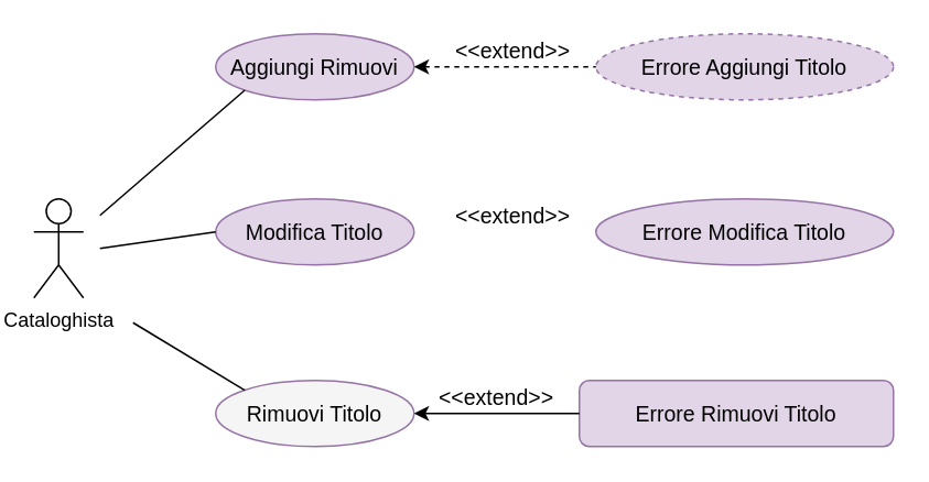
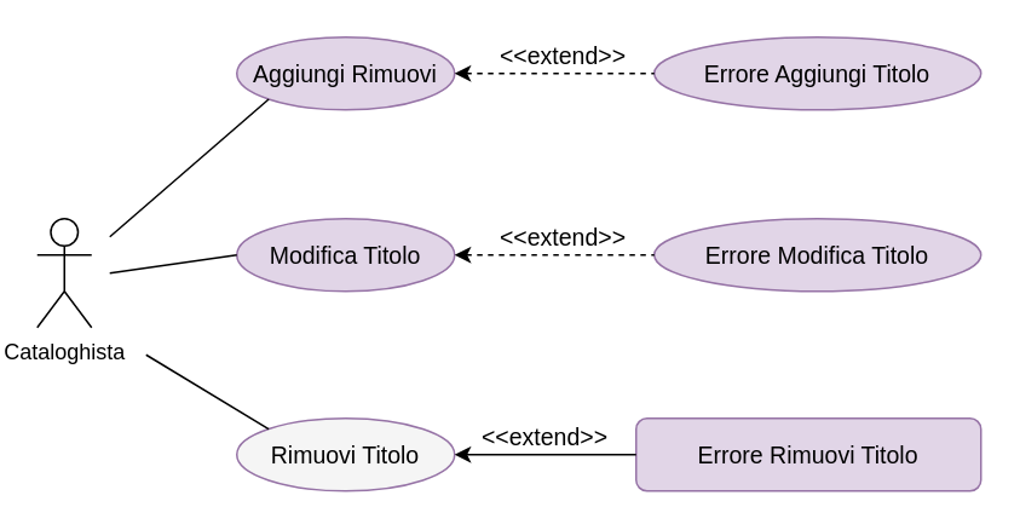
- <mxCell id="7" value="&lt;font style=&quot;font-size: 13px&quot;&gt;Errore Aggiungi Titolo&lt;/font&gt;" style="ellipse;whiteSpace=wrap;html=1;fillColor=#e1d5e7;strokeColor=#9673a6;dashed=1;" parent="1" vertex="1"><mxGeometry x="360" y="20" width="180" height="40" as="geometry" /></mxCell>
+ <mxCell id="7" value="&lt;font style=&quot;font-size: 13px&quot;&gt;Errore Aggiungi Titolo&lt;/font&gt;" style="ellipse;whiteSpace=wrap;html=1;fillColor=#e1d5e7;strokeColor=#9673a6;" parent="1" vertex="1"><mxGeometry x="360" y="20" width="180" height="40" as="geometry" /></mxCell>
+ <mxCell id="10" value="" style="endArrow=none;dashed=1;html=1;rounded=0;fontSize=13;startArrow=classic;startFill=1;exitX=1;exitY=0.5;exitDx=0;exitDy=0;entryX=0;entryY=0.5;entryDx=0;entryDy=0;" parent="1" source="4" target="6" edge="1"><mxGeometry width="50" height="50" relative="1" as="geometry"><mxPoint x="250" y="180" as="sourcePoint" /><mxPoint x="360" y="180" as="targetPoint" /><Array as="points" /></mxGeometry></mxCell>
